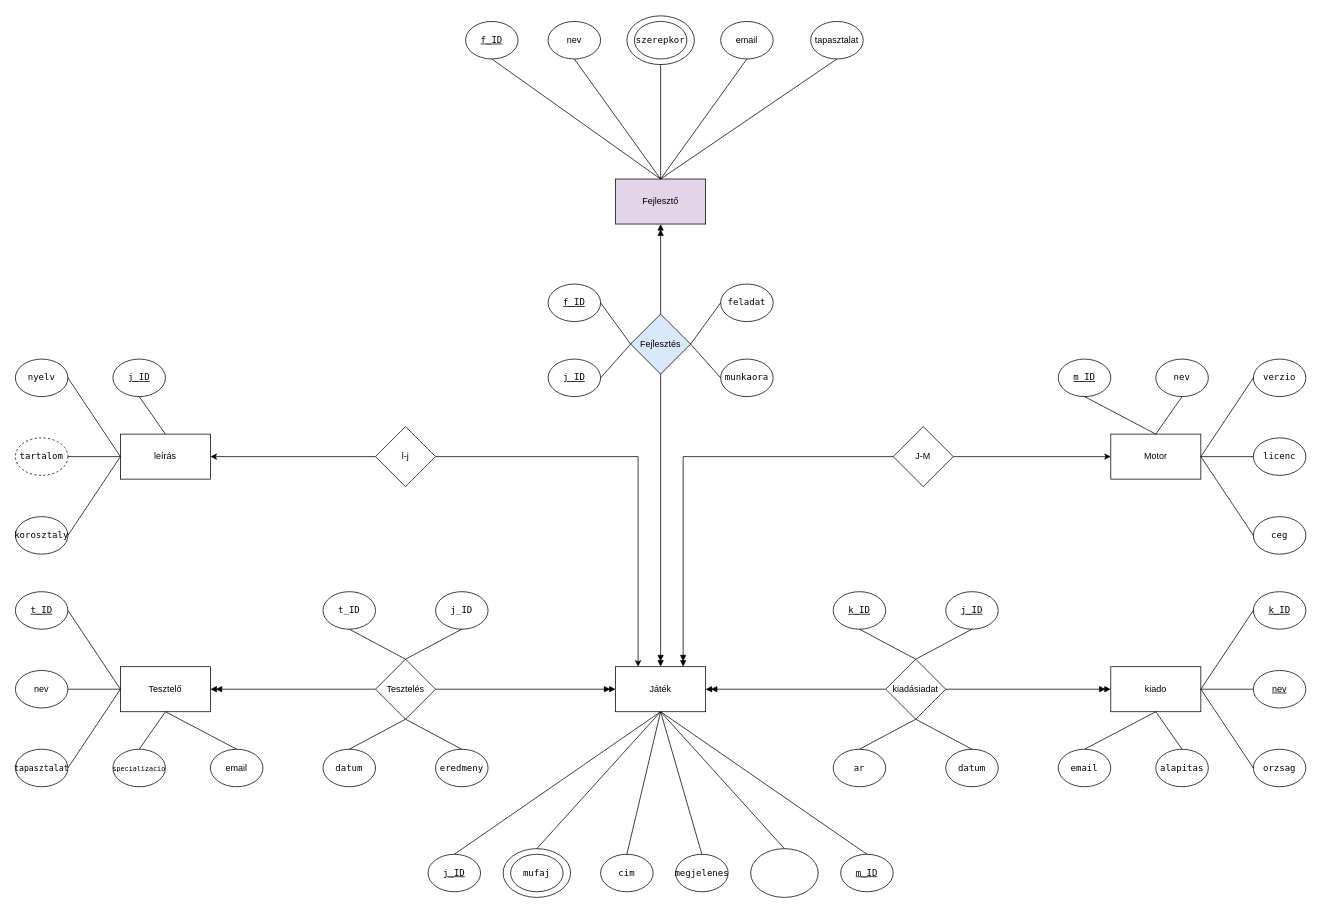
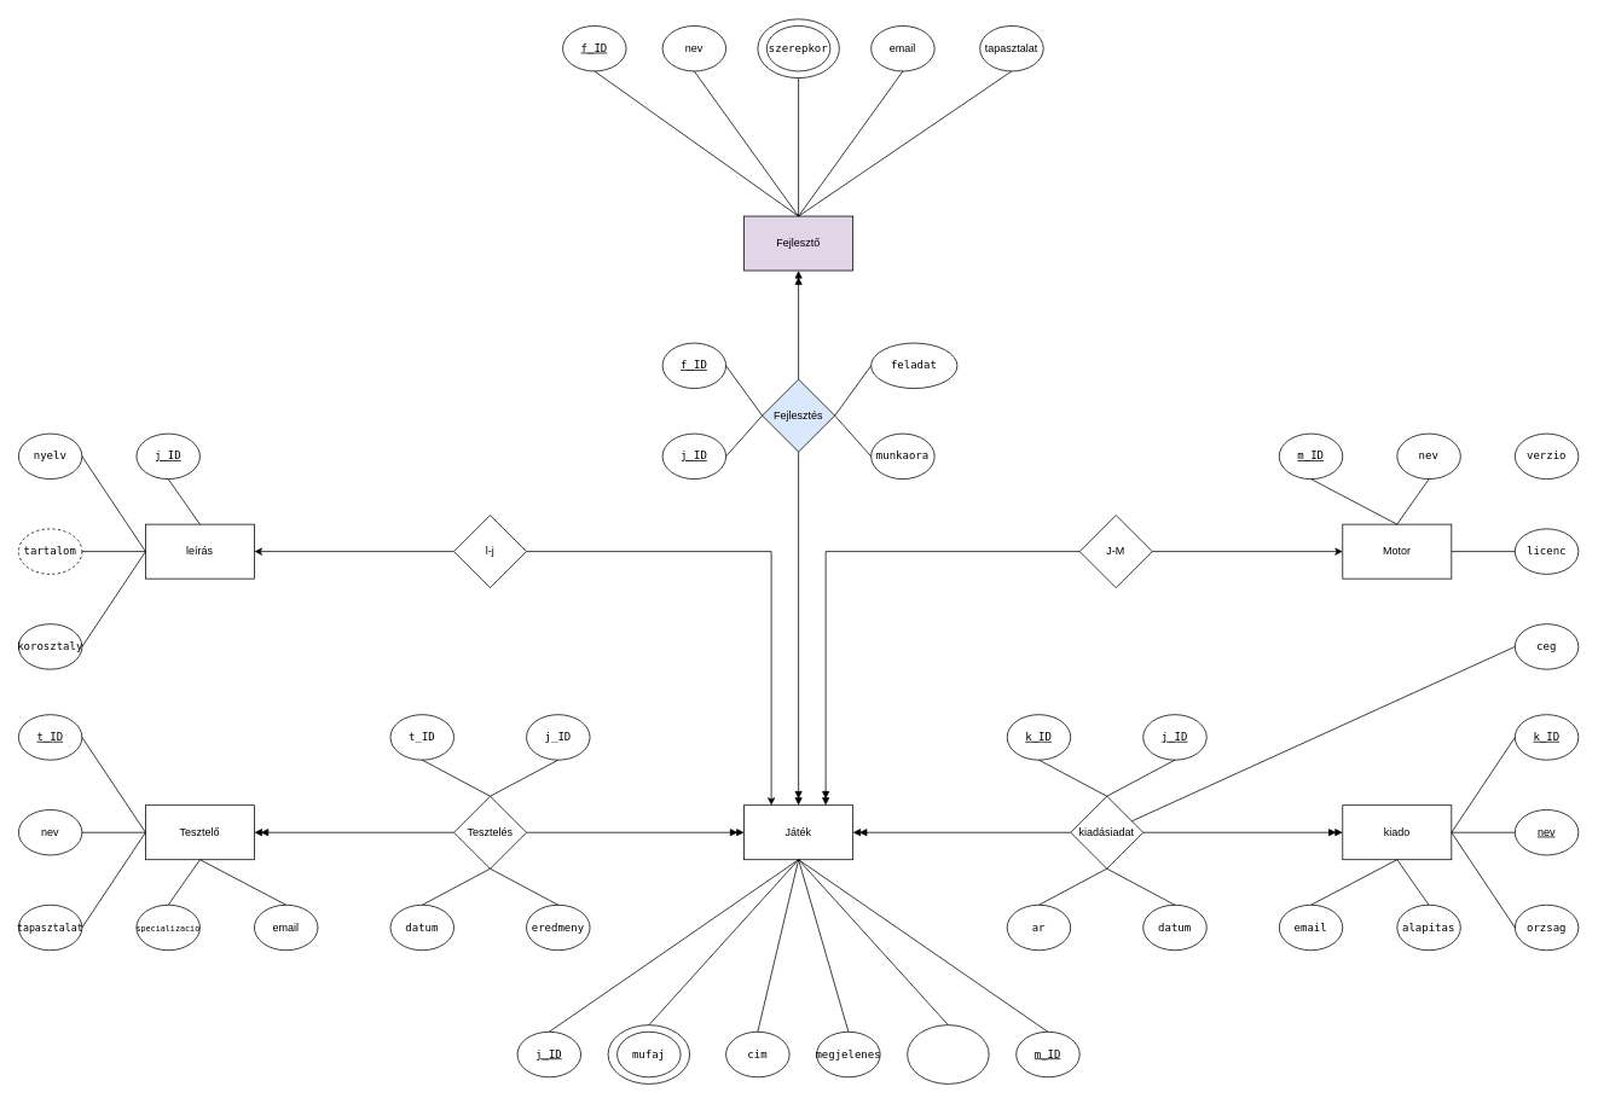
- <mxCell id="53" value="&lt;code data-end=&quot;1097&quot; data-start=&quot;1084&quot;&gt;&lt;font&gt;feladat&lt;/font&gt;&lt;/code&gt;" style="ellipse;whiteSpace=wrap;html=1;labelBackgroundColor=none;" parent="1" vertex="1"><mxGeometry x="960" y="378" width="70" height="50" as="geometry" /></mxCell>
+ <mxCell id="53" value="&lt;code data-end=&quot;1097&quot; data-start=&quot;1084&quot;&gt;&lt;font&gt;feladat&lt;/font&gt;&lt;/code&gt;" style="ellipse;whiteSpace=wrap;html=1;labelBackgroundColor=none;" parent="1" vertex="1"><mxGeometry x="960" y="378" width="95" height="50" as="geometry" /></mxCell>
- <mxCell id="76" value="" style="endArrow=none;html=1;rounded=0;entryX=1;entryY=0.5;entryDx=0;entryDy=0;exitX=0;exitY=0.5;exitDx=0;exitDy=0;labelBackgroundColor=none;fontColor=default;" parent="1" source="34" target="19" edge="1"><mxGeometry width="50" height="50" relative="1" as="geometry"><mxPoint x="1470" y="688" as="sourcePoint" /><mxPoint x="1520" y="638" as="targetPoint" /></mxGeometry></mxCell>
- <mxCell id="78" value="" style="endArrow=none;html=1;rounded=0;exitX=0;exitY=0.5;exitDx=0;exitDy=0;entryX=1;entryY=0.5;entryDx=0;entryDy=0;labelBackgroundColor=none;fontColor=default;" parent="1" source="36" target="19" edge="1"><mxGeometry width="50" height="50" relative="1" as="geometry"><mxPoint x="1470" y="688" as="sourcePoint" /><mxPoint x="1520" y="638" as="targetPoint" /></mxGeometry></mxCell>
+ <mxCell id="78" value="" style="endArrow=none;html=1;rounded=0;exitX=0;exitY=0.5;exitDx=0;exitDy=0;labelBackgroundColor=none;fontColor=default;" parent="1" source="36" target="14" edge="1"><mxGeometry width="50" height="50" relative="1" as="geometry"><mxPoint x="1470" y="688" as="sourcePoint" /><mxPoint x="1520" y="638" as="targetPoint" /></mxGeometry></mxCell>
